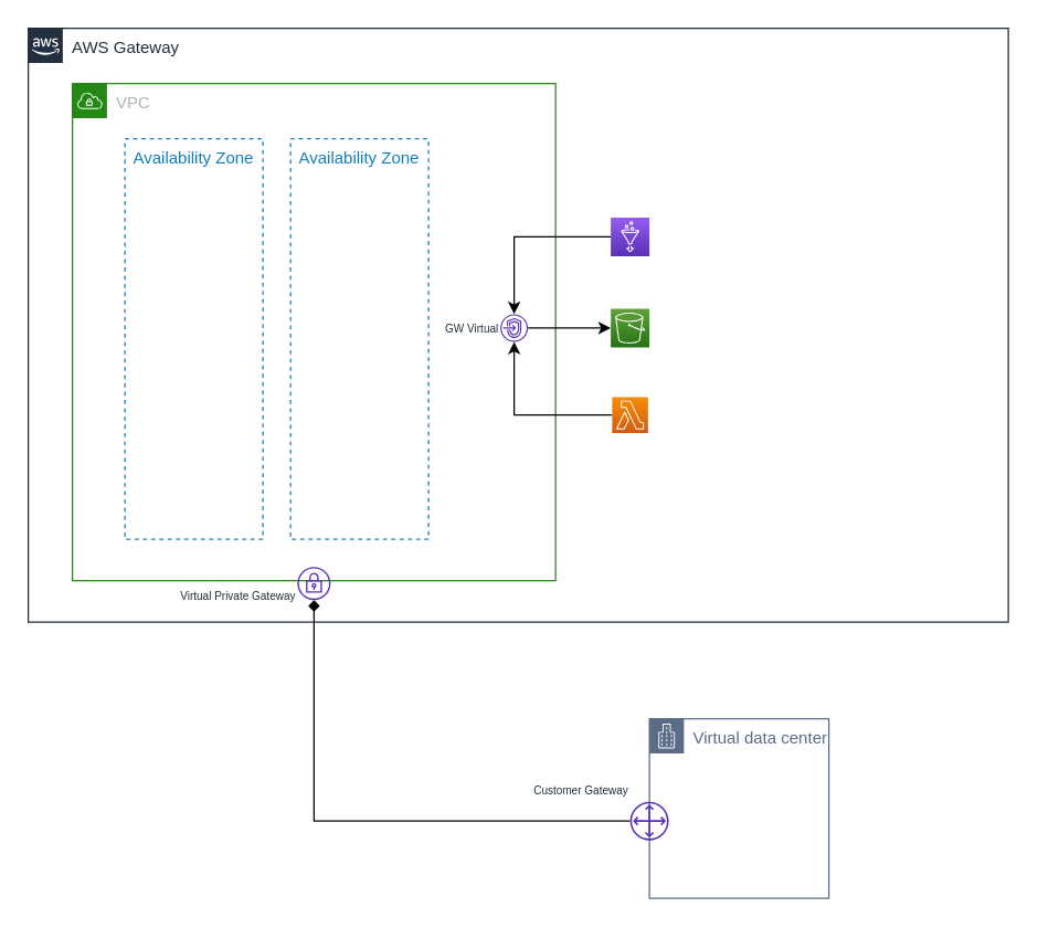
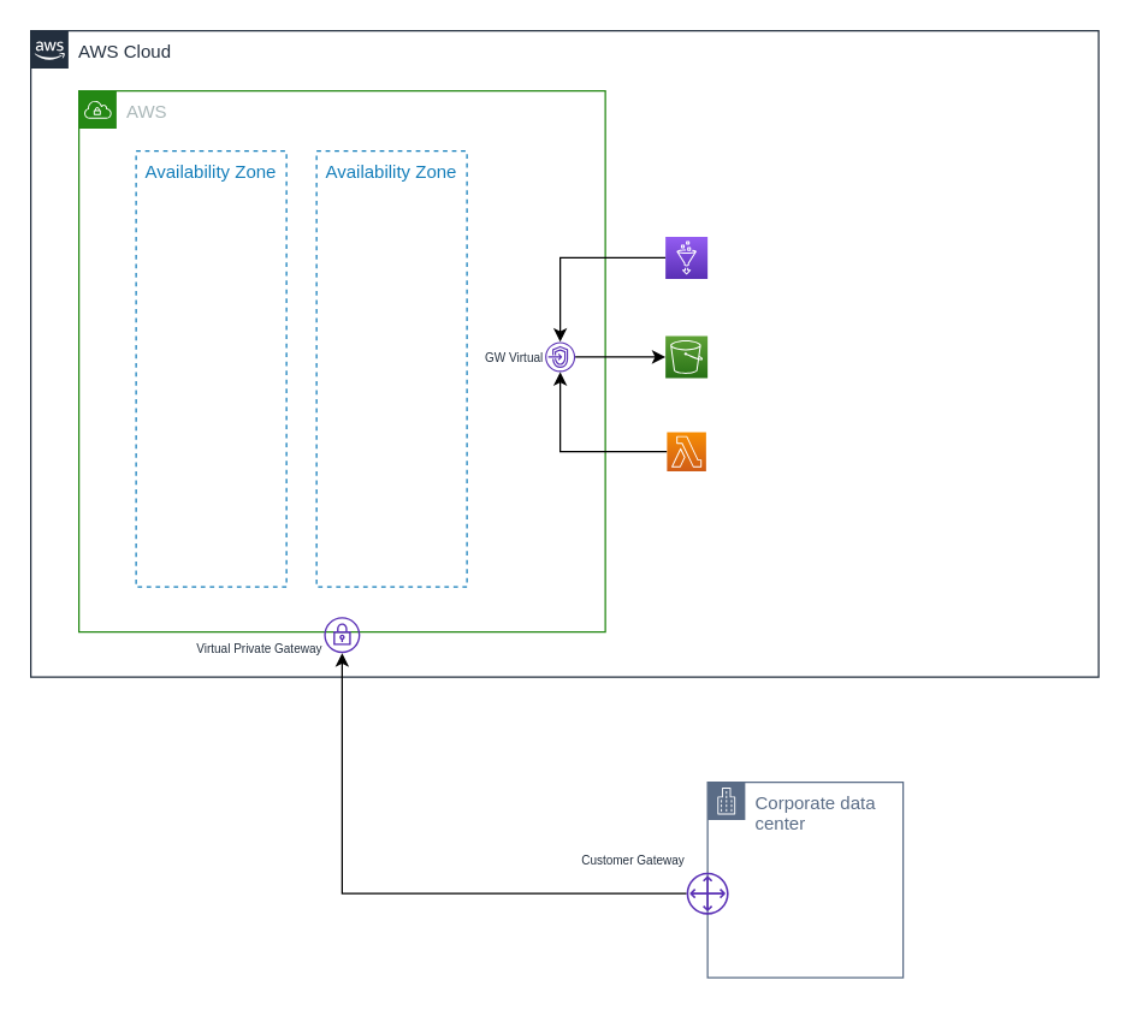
- <mxCell id="2" value="AWS Gateway" style="points=[[0,0],[0.25,0],[0.5,0],[0.75,0],[1,0],[1,0.25],[1,0.5],[1,0.75],[1,1],[0.75,1],[0.5,1],[0.25,1],[0,1],[0,0.75],[0,0.5],[0,0.25]];outlineConnect=0;gradientColor=none;html=1;whiteSpace=wrap;fontSize=12;fontStyle=0;shape=mxgraph.aws4.group;grIcon=mxgraph.aws4.group_aws_cloud_alt;strokeColor=#232F3E;fillColor=none;verticalAlign=top;align=left;spacingLeft=30;fontColor=#232F3E;dashed=0;" vertex="1" parent="1"><mxGeometry x="20" y="20" width="710" height="430" as="geometry" /></mxCell>
+ <mxCell id="2" value="AWS Cloud" style="points=[[0,0],[0.25,0],[0.5,0],[0.75,0],[1,0],[1,0.25],[1,0.5],[1,0.75],[1,1],[0.75,1],[0.5,1],[0.25,1],[0,1],[0,0.75],[0,0.5],[0,0.25]];outlineConnect=0;gradientColor=none;html=1;whiteSpace=wrap;fontSize=12;fontStyle=0;shape=mxgraph.aws4.group;grIcon=mxgraph.aws4.group_aws_cloud_alt;strokeColor=#232F3E;fillColor=none;verticalAlign=top;align=left;spacingLeft=30;fontColor=#232F3E;dashed=0;" vertex="1" parent="1"><mxGeometry x="20" y="20" width="710" height="430" as="geometry" /></mxCell>
- <mxCell id="3" value="VPC" style="points=[[0,0],[0.25,0],[0.5,0],[0.75,0],[1,0],[1,0.25],[1,0.5],[1,0.75],[1,1],[0.75,1],[0.5,1],[0.25,1],[0,1],[0,0.75],[0,0.5],[0,0.25]];outlineConnect=0;gradientColor=none;html=1;whiteSpace=wrap;fontSize=12;fontStyle=0;shape=mxgraph.aws4.group;grIcon=mxgraph.aws4.group_vpc;strokeColor=#248814;fillColor=none;verticalAlign=top;align=left;spacingLeft=30;fontColor=#AAB7B8;dashed=0;" vertex="1" parent="1"><mxGeometry x="52" y="60" width="350" height="360" as="geometry" /></mxCell>
+ <mxCell id="3" value="AWS" style="points=[[0,0],[0.25,0],[0.5,0],[0.75,0],[1,0],[1,0.25],[1,0.5],[1,0.75],[1,1],[0.75,1],[0.5,1],[0.25,1],[0,1],[0,0.75],[0,0.5],[0,0.25]];outlineConnect=0;gradientColor=none;html=1;whiteSpace=wrap;fontSize=12;fontStyle=0;shape=mxgraph.aws4.group;grIcon=mxgraph.aws4.group_vpc;strokeColor=#248814;fillColor=none;verticalAlign=top;align=left;spacingLeft=30;fontColor=#AAB7B8;dashed=0;" vertex="1" parent="1"><mxGeometry x="52" y="60" width="350" height="360" as="geometry" /></mxCell>
- <mxCell id="15" style="edgeStyle=orthogonalEdgeStyle;rounded=0;orthogonalLoop=1;jettySize=auto;html=1;endArrow=diamond;" edge="1" parent="1" source="16" target="13"><mxGeometry relative="1" as="geometry" /></mxCell>
+ <mxCell id="15" style="edgeStyle=orthogonalEdgeStyle;rounded=0;orthogonalLoop=1;jettySize=auto;html=1;" edge="1" parent="1" source="16" target="13"><mxGeometry relative="1" as="geometry" /></mxCell>
- <mxCell id="14" value="Virtual data center" style="points=[[0,0],[0.25,0],[0.5,0],[0.75,0],[1,0],[1,0.25],[1,0.5],[1,0.75],[1,1],[0.75,1],[0.5,1],[0.25,1],[0,1],[0,0.75],[0,0.5],[0,0.25]];outlineConnect=0;gradientColor=none;html=1;whiteSpace=wrap;fontSize=12;fontStyle=0;shape=mxgraph.aws4.group;grIcon=mxgraph.aws4.group_corporate_data_center;strokeColor=#5A6C86;fillColor=none;verticalAlign=top;align=left;spacingLeft=30;fontColor=#5A6C86;dashed=0;" vertex="1" parent="1"><mxGeometry x="470" y="520" width="130" height="130" as="geometry" /></mxCell>
+ <mxCell id="14" value="Corporate data center" style="points=[[0,0],[0.25,0],[0.5,0],[0.75,0],[1,0],[1,0.25],[1,0.5],[1,0.75],[1,1],[0.75,1],[0.5,1],[0.25,1],[0,1],[0,0.75],[0,0.5],[0,0.25]];outlineConnect=0;gradientColor=none;html=1;whiteSpace=wrap;fontSize=12;fontStyle=0;shape=mxgraph.aws4.group;grIcon=mxgraph.aws4.group_corporate_data_center;strokeColor=#5A6C86;fillColor=none;verticalAlign=top;align=left;spacingLeft=30;fontColor=#5A6C86;dashed=0;" vertex="1" parent="1"><mxGeometry x="470" y="520" width="130" height="130" as="geometry" /></mxCell>
